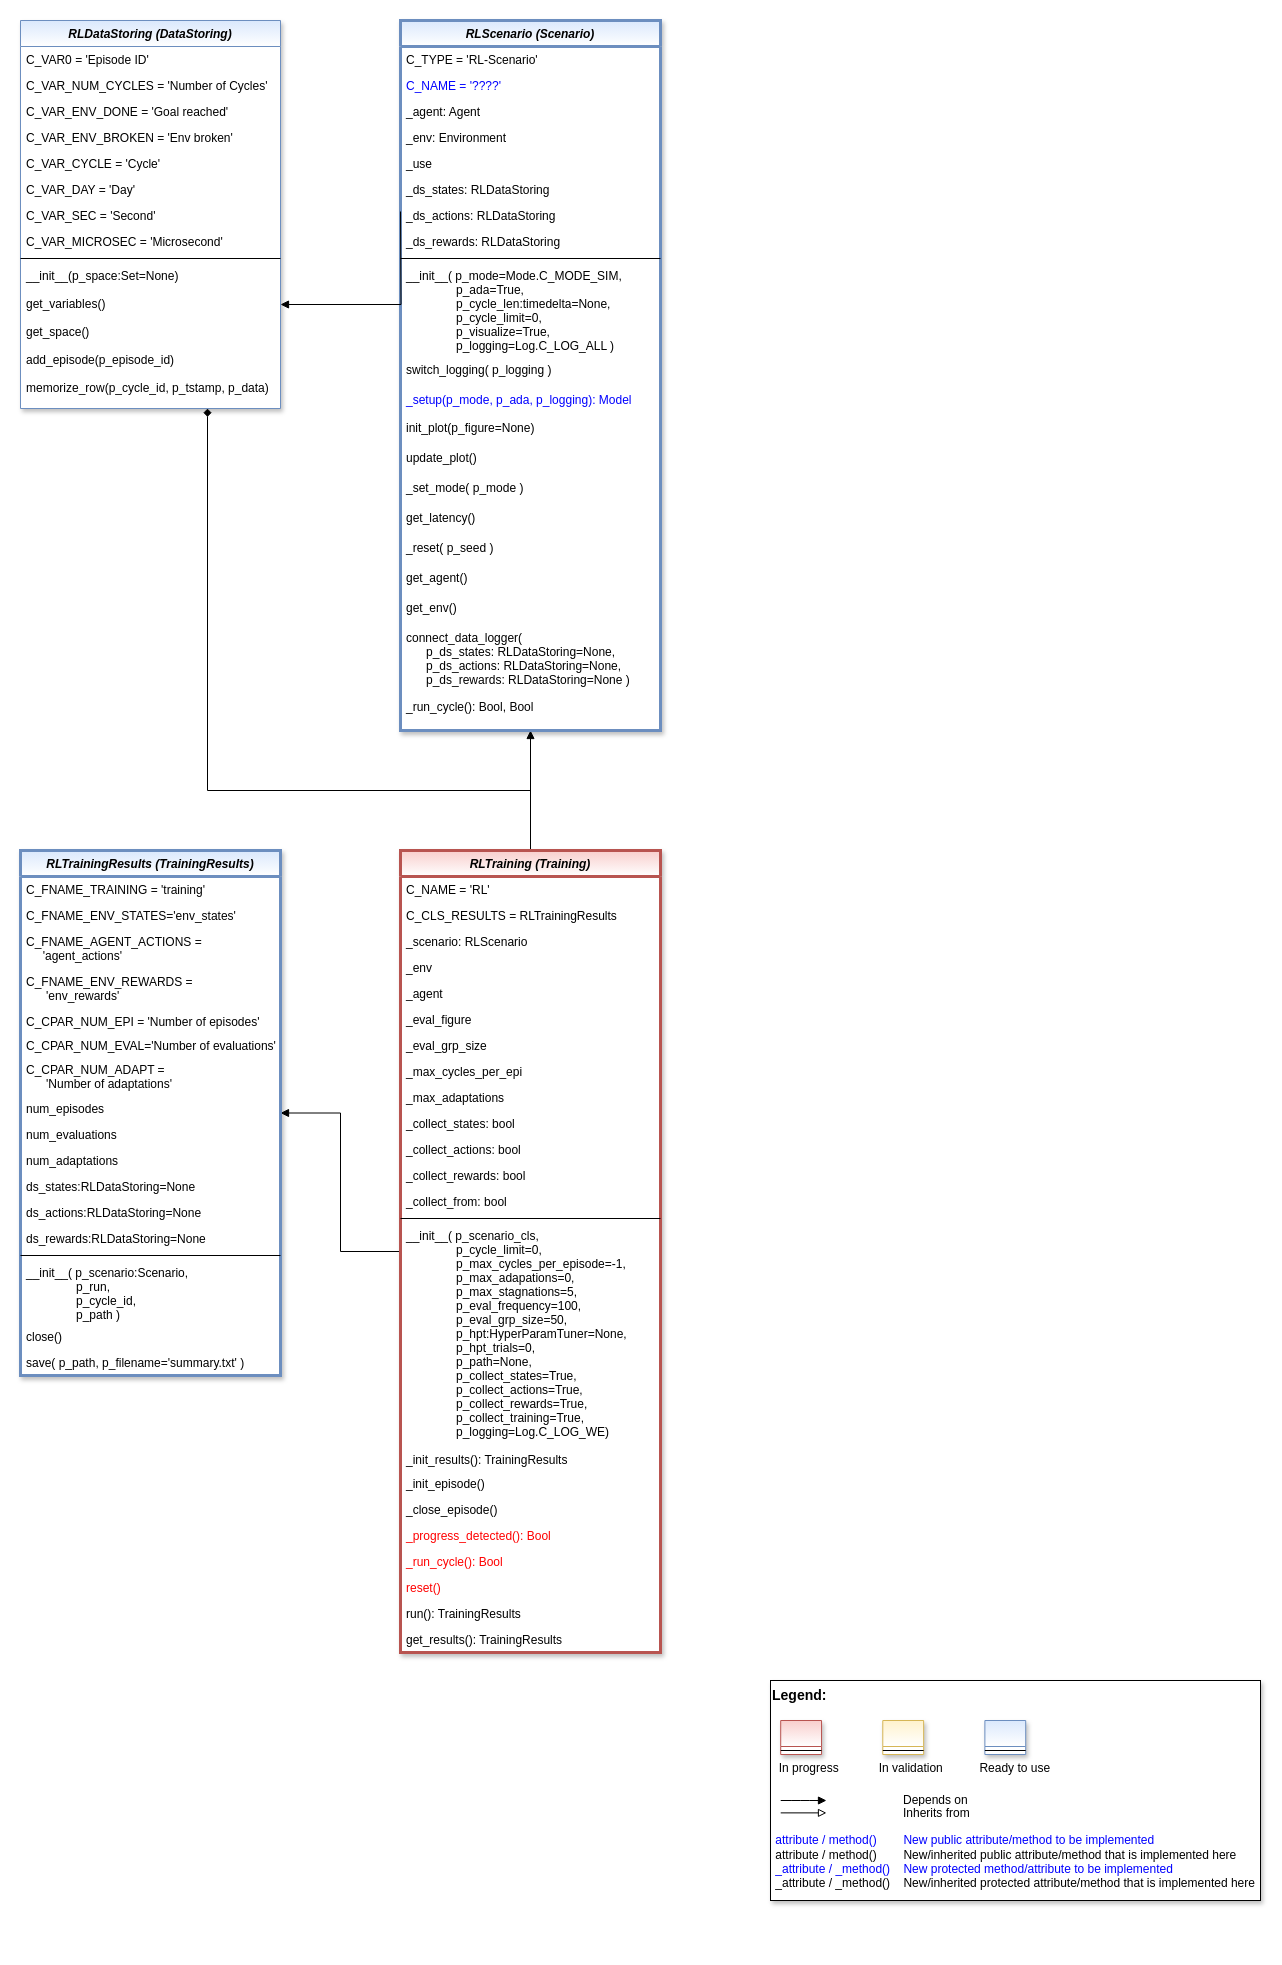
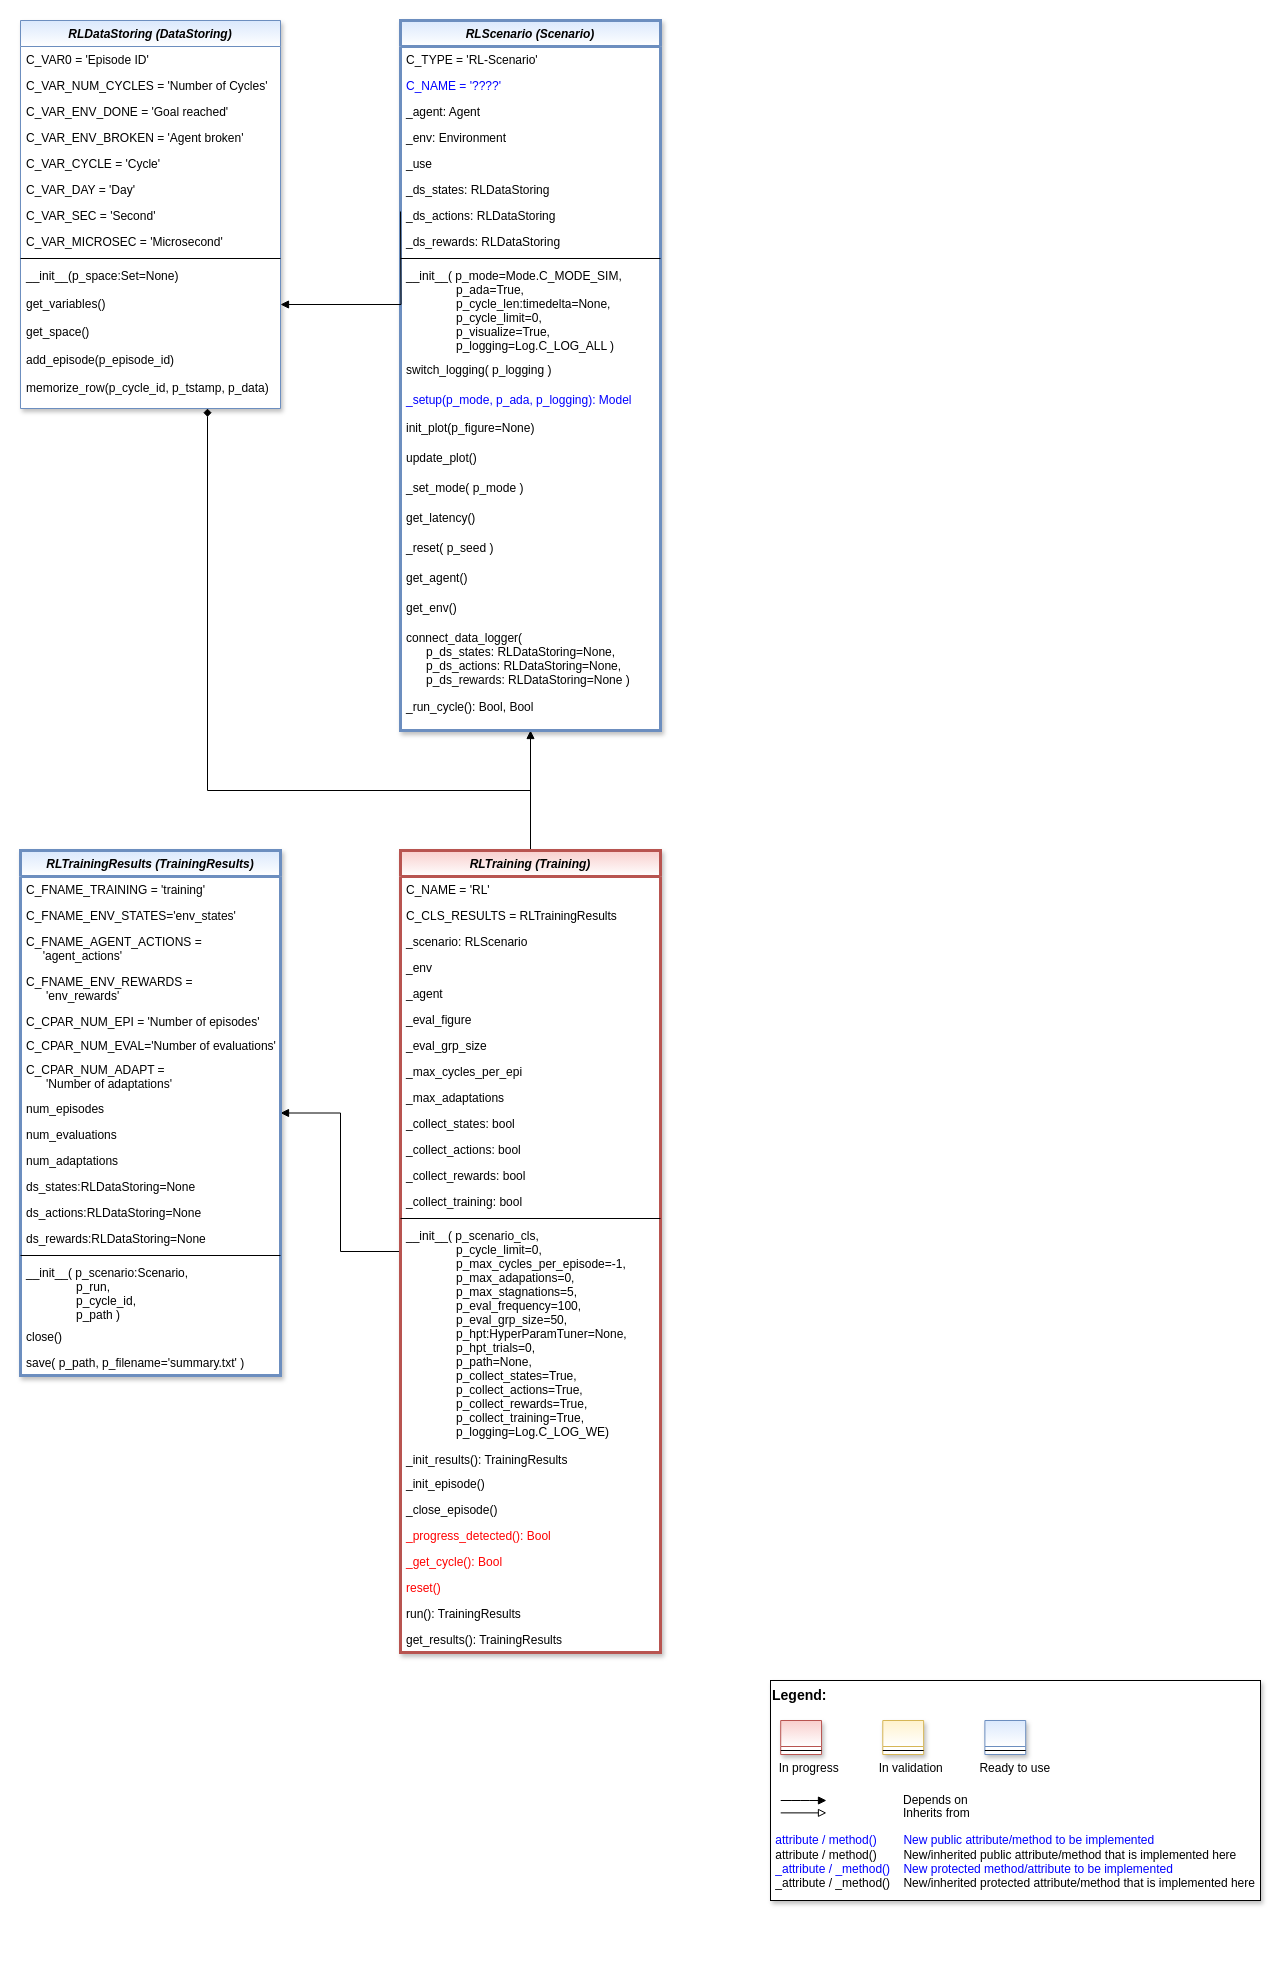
- <mxCell id="55" value="C_VAR_ENV_BROKEN = 'Env broken'" style="text;align=left;verticalAlign=top;spacingLeft=4;spacingRight=4;overflow=hidden;rotatable=0;points=[[0,0.5],[1,0.5]];portConstraint=eastwest;" parent="51" vertex="1"><mxGeometry y="104" width="260" height="26" as="geometry" /></mxCell>
+ <mxCell id="55" value="C_VAR_ENV_BROKEN = 'Agent broken'" style="text;align=left;verticalAlign=top;spacingLeft=4;spacingRight=4;overflow=hidden;rotatable=0;points=[[0,0.5],[1,0.5]];portConstraint=eastwest;" parent="51" vertex="1"><mxGeometry y="104" width="260" height="26" as="geometry" /></mxCell>
- <mxCell id="18" value="_collect_from: bool" style="text;align=left;verticalAlign=top;spacingLeft=4;spacingRight=4;overflow=hidden;rotatable=0;points=[[0,0.5],[1,0.5]];portConstraint=eastwest;" parent="5" vertex="1"><mxGeometry y="338" width="260" height="26" as="geometry" /></mxCell>
+ <mxCell id="18" value="_collect_training: bool" style="text;align=left;verticalAlign=top;spacingLeft=4;spacingRight=4;overflow=hidden;rotatable=0;points=[[0,0.5],[1,0.5]];portConstraint=eastwest;" parent="5" vertex="1"><mxGeometry y="338" width="260" height="26" as="geometry" /></mxCell>
- <mxCell id="25" value="_run_cycle(): Bool" style="text;align=left;verticalAlign=top;spacingLeft=4;spacingRight=4;overflow=hidden;rotatable=0;points=[[0,0.5],[1,0.5]];portConstraint=eastwest;fontColor=#FF0000;" parent="5" vertex="1"><mxGeometry y="698" width="260" height="26" as="geometry" /></mxCell>
+ <mxCell id="25" value="_get_cycle(): Bool" style="text;align=left;verticalAlign=top;spacingLeft=4;spacingRight=4;overflow=hidden;rotatable=0;points=[[0,0.5],[1,0.5]];portConstraint=eastwest;fontColor=#FF0000;" parent="5" vertex="1"><mxGeometry y="698" width="260" height="26" as="geometry" /></mxCell>
